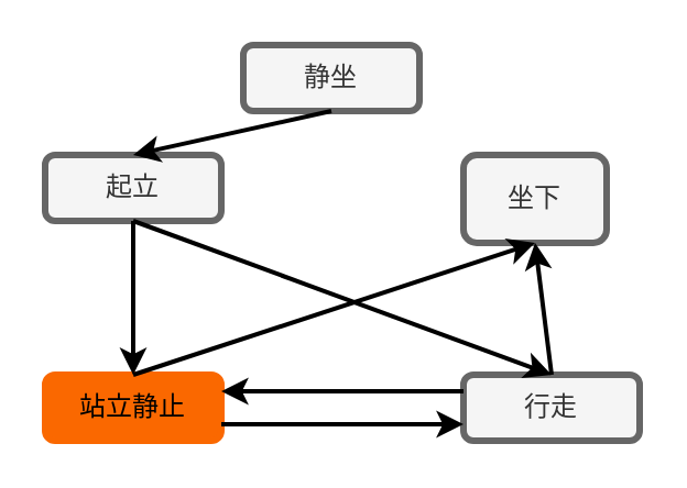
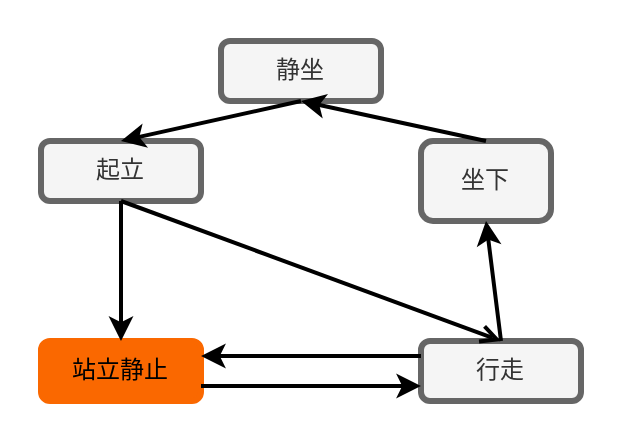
+ <mxCell id="10" value="" style="endArrow=classic;html=1;rounded=0;entryX=0.5;entryY=1;entryDx=0;entryDy=0;exitX=0.5;exitY=0;exitDx=0;exitDy=0;strokeWidth=2;" edge="1" parent="1" source="4" target="5"><mxGeometry width="50" height="50" relative="1" as="geometry"><mxPoint x="170" y="-10" as="sourcePoint" /><mxPoint x="80" y="50" as="targetPoint" /></mxGeometry></mxCell>
- <mxCell id="14" value="" style="endArrow=classic;html=1;rounded=0;exitX=0.5;exitY=0;exitDx=0;exitDy=0;strokeWidth=2;entryX=0.5;entryY=1;entryDx=0;entryDy=0;" edge="1" parent="1" source="2" target="4"><mxGeometry width="50" height="50" relative="1" as="geometry"><mxPoint x="40" y="190" as="sourcePoint" /><mxPoint x="230" y="80" as="targetPoint" /></mxGeometry></mxCell>
- <mxCell id="9" value="" style="endArrow=classic;html=1;rounded=0;exitX=0.5;exitY=1;exitDx=0;exitDy=0;entryX=0.5;entryY=0;entryDx=0;entryDy=0;strokeWidth=2;" edge="1" parent="1" source="6" target="3"><mxGeometry width="50" height="50" relative="1" as="geometry"><mxPoint x="160" y="-20" as="sourcePoint" /><mxPoint x="70" y="40" as="targetPoint" /></mxGeometry></mxCell>
+ <mxCell id="9" value="" style="endArrow=open;html=1;rounded=0;exitX=0.5;exitY=1;exitDx=0;exitDy=0;entryX=0.5;entryY=0;entryDx=0;entryDy=0;strokeWidth=2;" edge="1" parent="1" source="6" target="3"><mxGeometry width="50" height="50" relative="1" as="geometry"><mxPoint x="160" y="-20" as="sourcePoint" /><mxPoint x="70" y="40" as="targetPoint" /></mxGeometry></mxCell>
